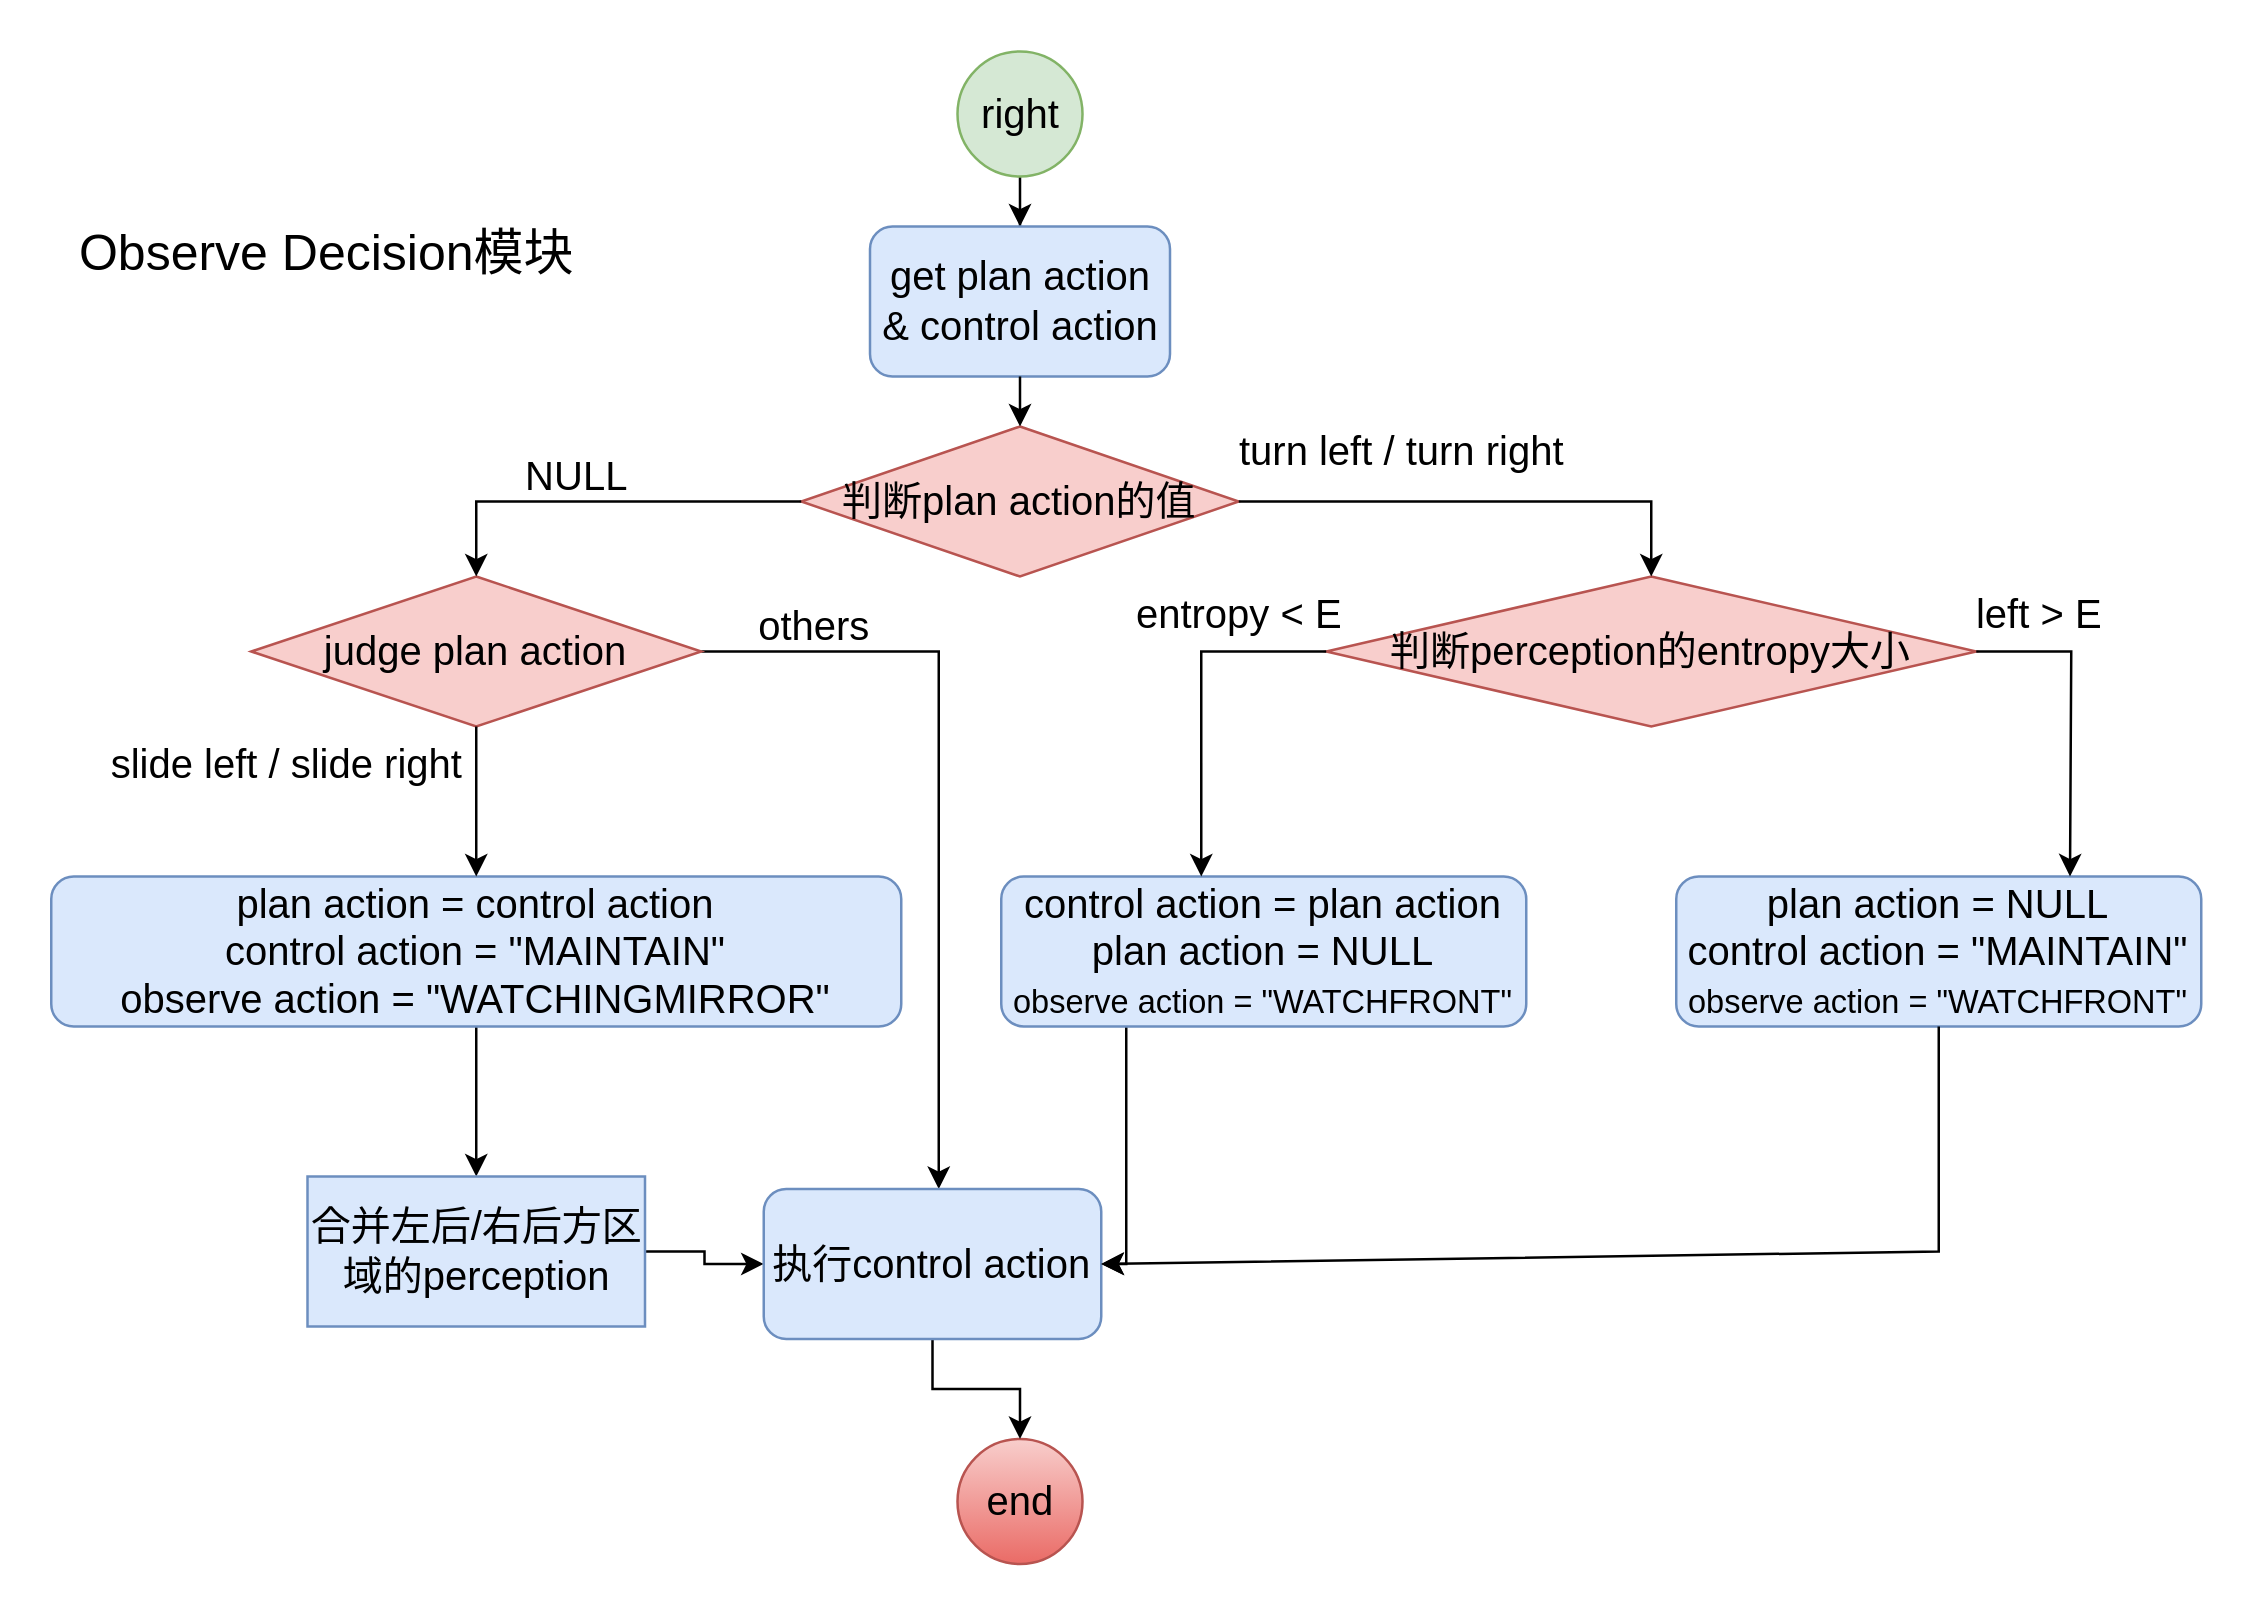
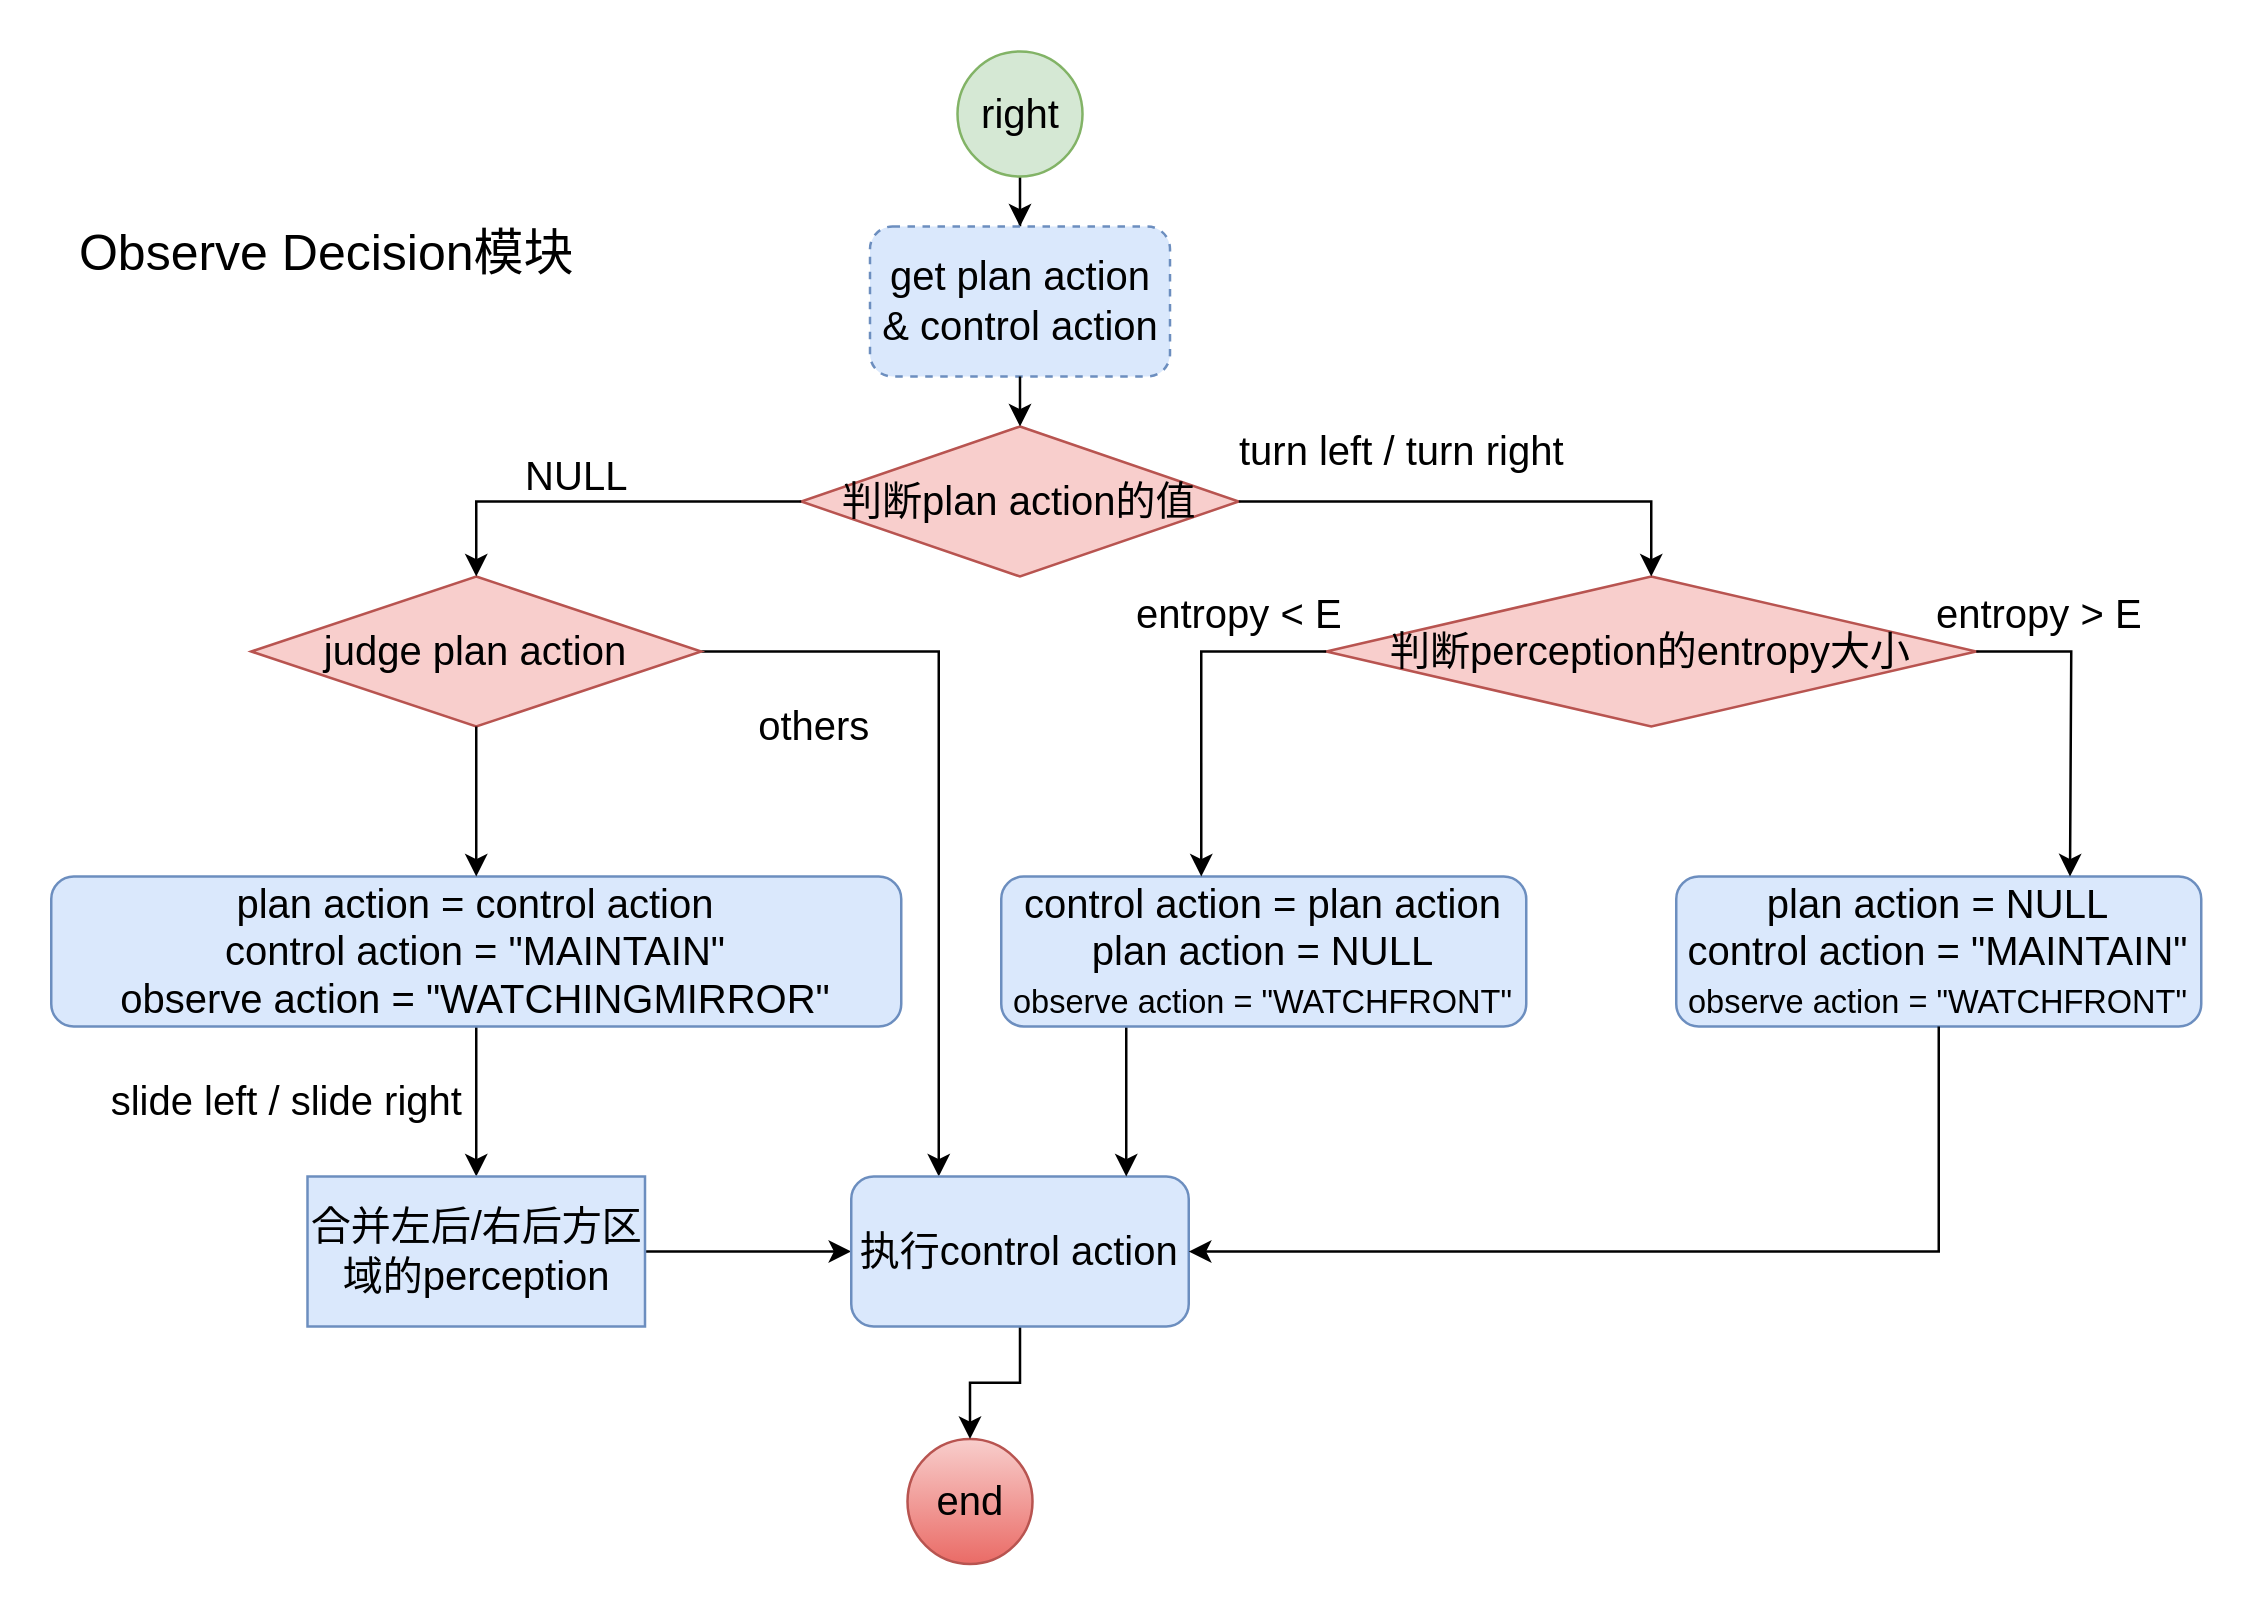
- <mxCell id="5" value="get plan action&lt;br&gt;&amp;amp; control action" style="rounded=1;whiteSpace=wrap;html=1;fontSize=16;fillColor=#dae8fc;strokeColor=#6c8ebf;" parent="1" vertex="1"><mxGeometry x="347.5" y="90" width="120" height="60" as="geometry" /></mxCell>
+ <mxCell id="5" value="get plan action&lt;br&gt;&amp;amp; control action" style="rounded=1;whiteSpace=wrap;html=1;fontSize=16;fillColor=#dae8fc;strokeColor=#6c8ebf;dashed=1;" parent="1" vertex="1"><mxGeometry x="347.5" y="90" width="120" height="60" as="geometry" /></mxCell>
- <mxCell id="31" value="left &amp;gt; E" style="text;html=1;align=center;verticalAlign=middle;resizable=0;points=[];autosize=1;strokeColor=none;fillColor=none;fontSize=16;" parent="1" vertex="1"><mxGeometry x="760" y="230" width="110" height="30" as="geometry" /></mxCell>
+ <mxCell id="31" value="entropy &amp;gt; E" style="text;html=1;align=center;verticalAlign=middle;resizable=0;points=[];autosize=1;strokeColor=none;fillColor=none;fontSize=16;" parent="1" vertex="1"><mxGeometry x="760" y="230" width="110" height="30" as="geometry" /></mxCell>
- <mxCell id="26" value="others" style="text;html=1;align=center;verticalAlign=middle;resizable=0;points=[];autosize=1;strokeColor=none;fillColor=none;fontSize=16;" parent="1" vertex="1"><mxGeometry x="290" y="235" width="70" height="30" as="geometry" /></mxCell>
+ <mxCell id="26" value="others" style="text;html=1;align=center;verticalAlign=middle;resizable=0;points=[];autosize=1;strokeColor=none;fillColor=none;fontSize=16;" parent="1" vertex="1"><mxGeometry x="290" y="275" width="70" height="30" as="geometry" /></mxCell>
- <mxCell id="25" value="slide left / slide right" style="text;html=1;align=center;verticalAlign=middle;resizable=0;points=[];autosize=1;strokeColor=none;fillColor=none;fontSize=16;" parent="1" vertex="1"><mxGeometry x="34" y="290" width="160" height="30" as="geometry" /></mxCell>
+ <mxCell id="25" value="slide left / slide right" style="text;html=1;align=center;verticalAlign=middle;resizable=0;points=[];autosize=1;strokeColor=none;fillColor=none;fontSize=16;" parent="1" vertex="1"><mxGeometry x="34" y="425" width="160" height="30" as="geometry" /></mxCell>
- <mxCell id="16" value="执行control action" style="rounded=1;whiteSpace=wrap;html=1;fontSize=16;fillColor=#dae8fc;strokeColor=#6c8ebf;" parent="1" vertex="1"><mxGeometry x="305" y="475" width="135" height="60" as="geometry" /></mxCell>
+ <mxCell id="16" value="执行control action" style="rounded=1;whiteSpace=wrap;html=1;fontSize=16;fillColor=#dae8fc;strokeColor=#6c8ebf;" parent="1" vertex="1"><mxGeometry x="340" y="470" width="135" height="60" as="geometry" /></mxCell>
- <mxCell id="4" value="&lt;font style=&quot;font-size: 16px;&quot;&gt;end&lt;br&gt;&lt;/font&gt;" style="ellipse;whiteSpace=wrap;html=1;aspect=fixed;fillColor=#f8cecc;strokeColor=#b85450;gradientColor=#ea6b66;" parent="1" vertex="1"><mxGeometry x="382.5" y="575" width="50" height="50" as="geometry" /></mxCell>
+ <mxCell id="4" value="&lt;font style=&quot;font-size: 16px;&quot;&gt;end&lt;br&gt;&lt;/font&gt;" style="ellipse;whiteSpace=wrap;html=1;aspect=fixed;fillColor=#f8cecc;strokeColor=#b85450;gradientColor=#ea6b66;" parent="1" vertex="1"><mxGeometry x="362.5" y="575" width="50" height="50" as="geometry" /></mxCell>
